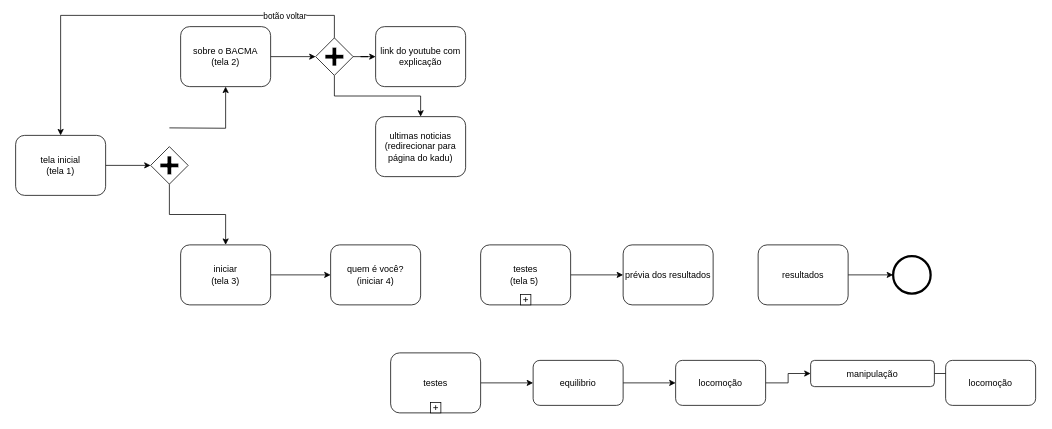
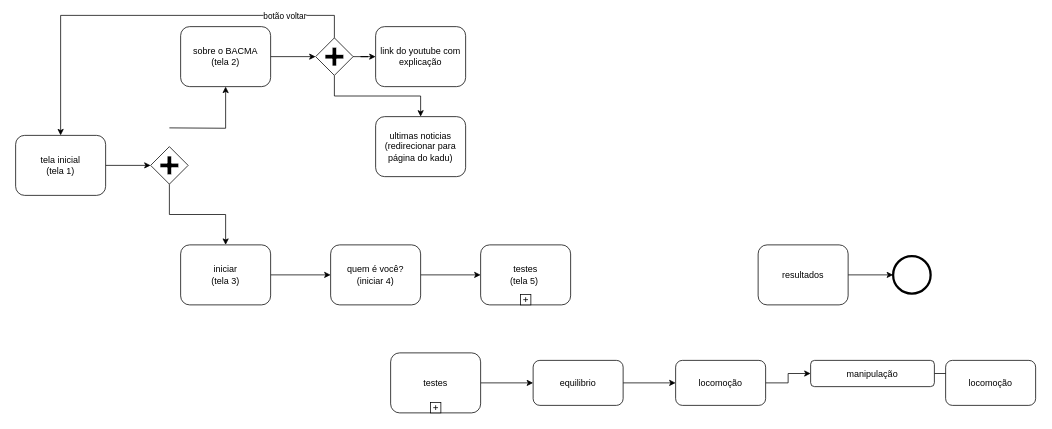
+ <mxCell id="22" value="" style="edgeStyle=orthogonalEdgeStyle;rounded=0;orthogonalLoop=1;jettySize=auto;html=1;" edge="1" parent="1" source="23" target="25"><mxGeometry relative="1" as="geometry" /></mxCell>
- <mxCell id="24" value="" style="edgeStyle=orthogonalEdgeStyle;rounded=0;orthogonalLoop=1;jettySize=auto;html=1;" edge="1" parent="1" source="25" target="34"><mxGeometry relative="1" as="geometry" /></mxCell>
- <mxCell id="34" value="prévia dos resultados" style="shape=ext;rounded=1;html=1;whiteSpace=wrap;" vertex="1" parent="1"><mxGeometry x="830" y="326" width="120" height="80" as="geometry" /></mxCell>
